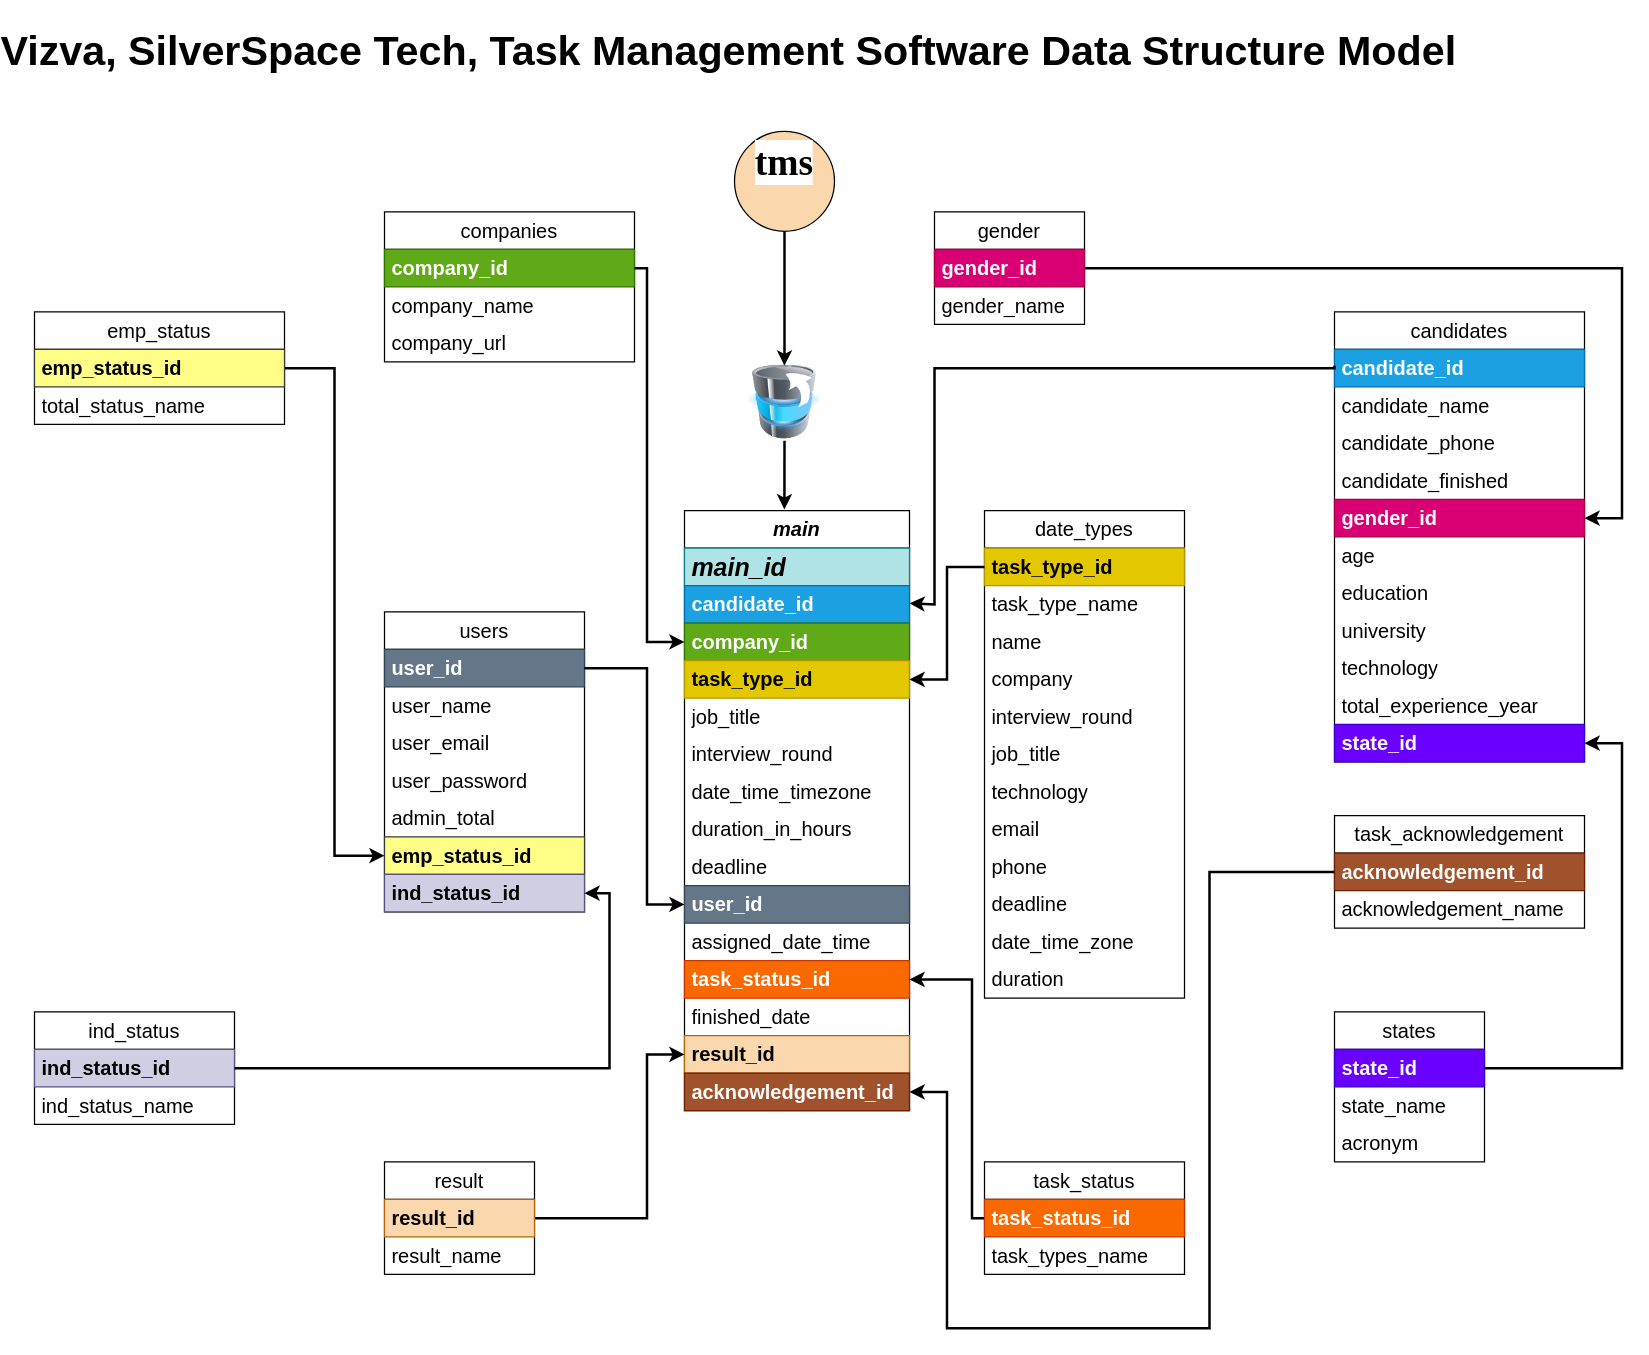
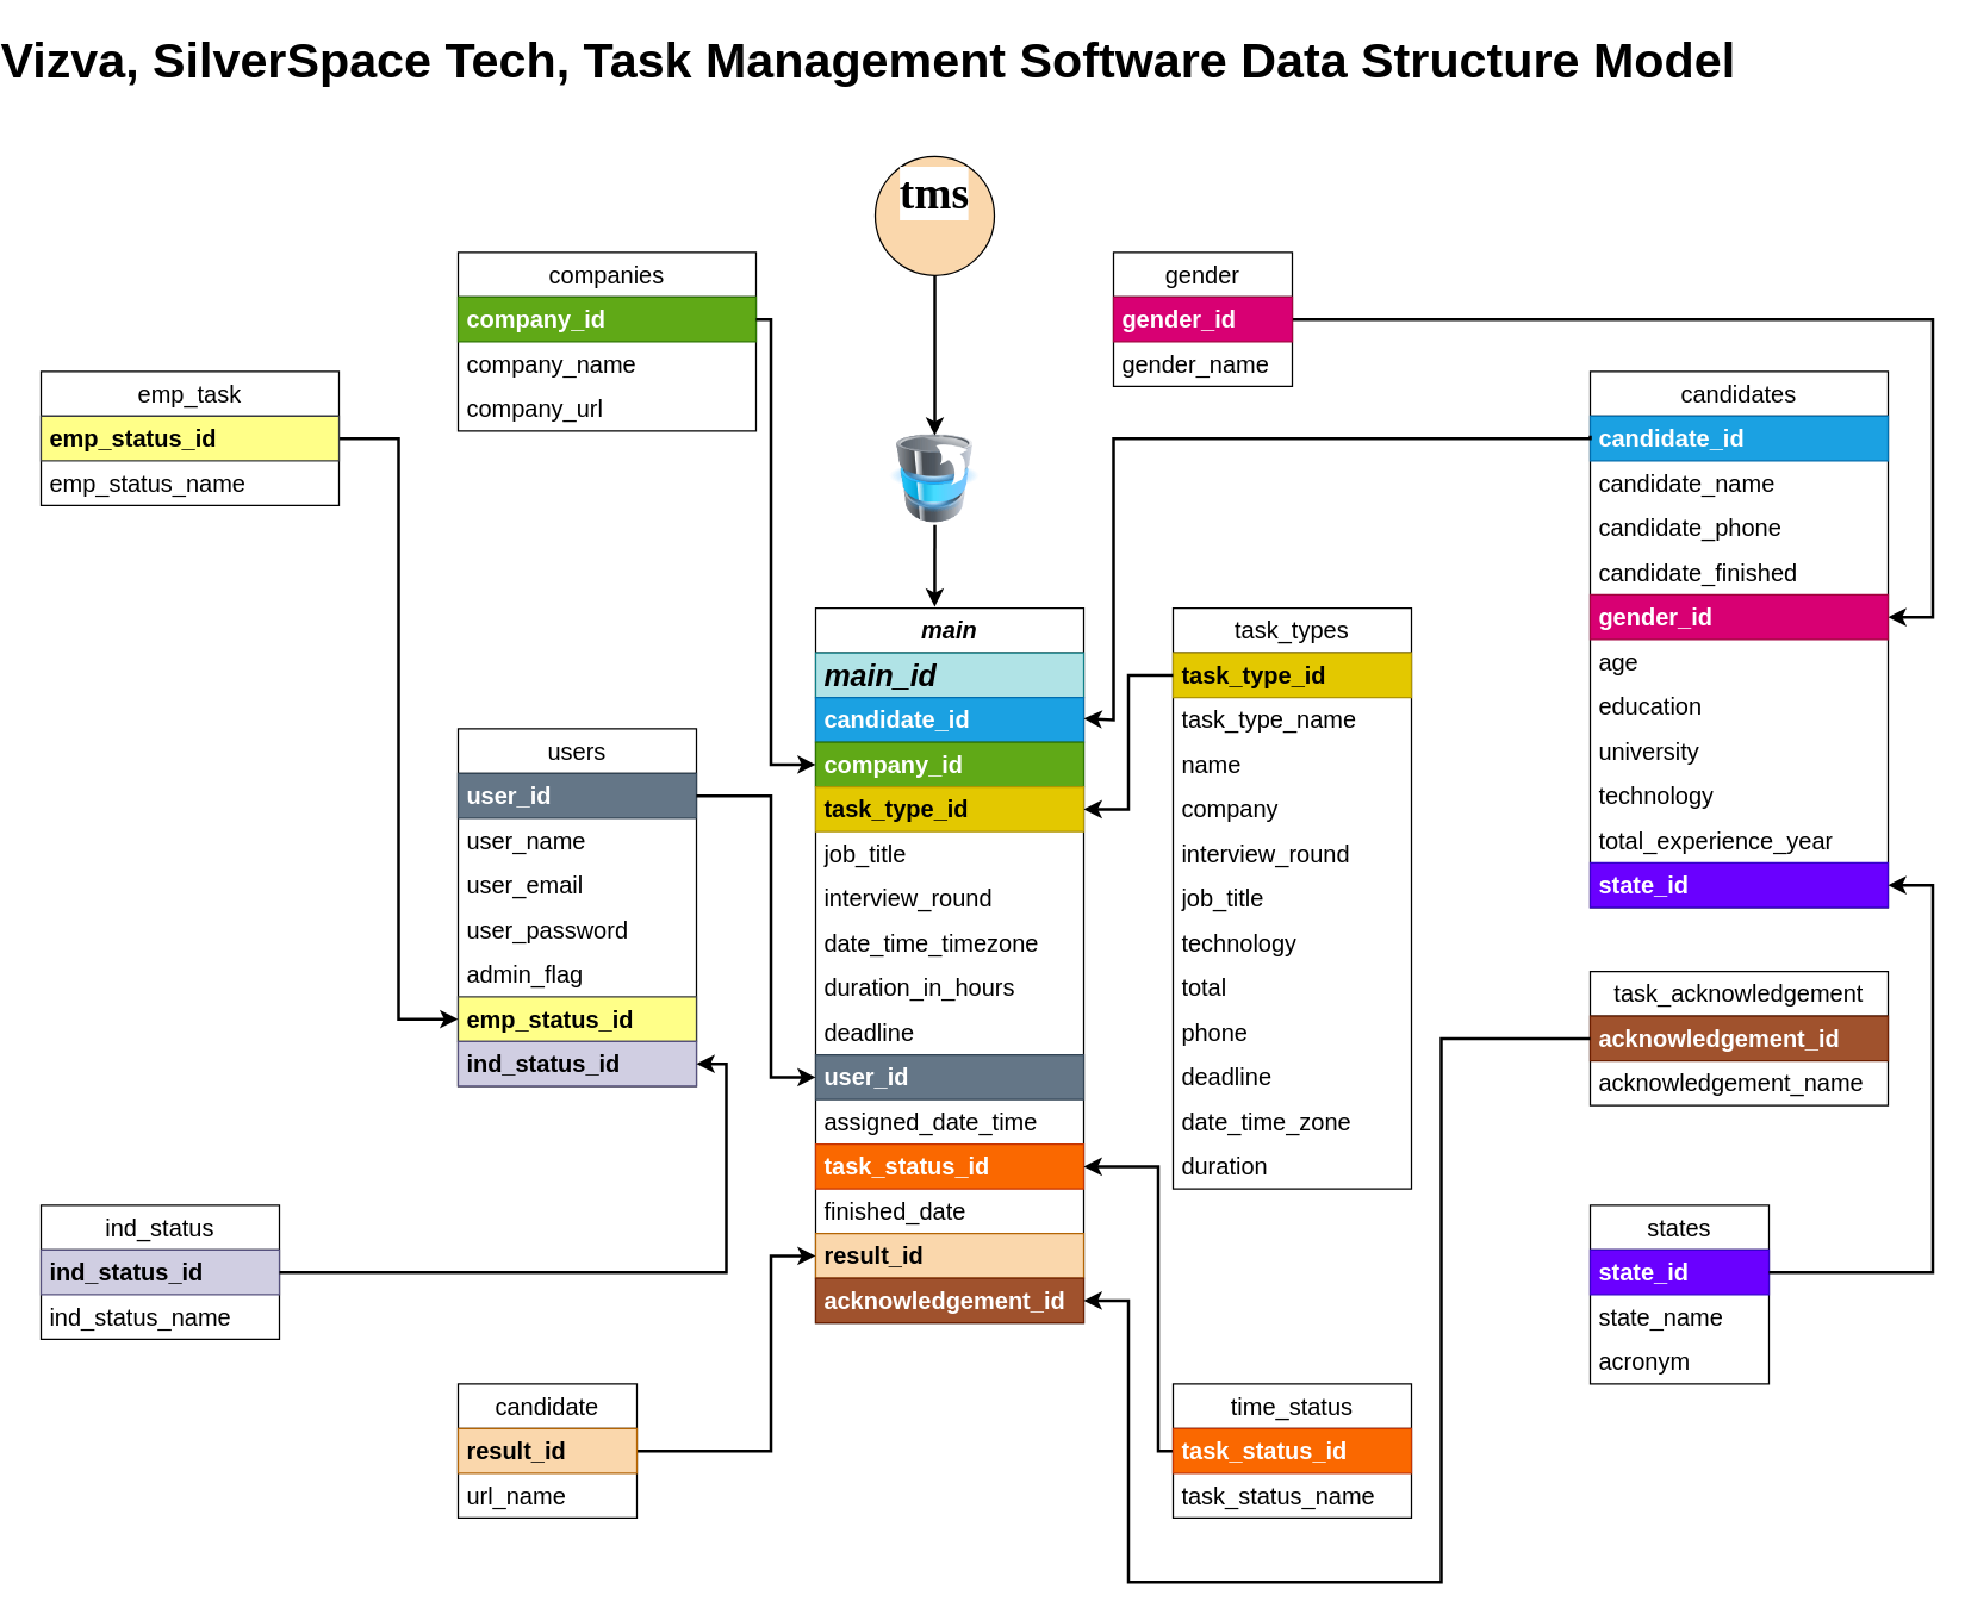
- <mxCell id="40" value="emp_status" style="swimlane;fontStyle=0;childLayout=stackLayout;horizontal=1;startSize=30;horizontalStack=0;resizeParent=1;resizeParentMax=0;resizeLast=0;collapsible=1;marginBottom=0;whiteSpace=wrap;html=1;fontSize=16;" parent="1" vertex="1"><mxGeometry x="20" y="249" width="200" height="90" as="geometry"><mxRectangle x="160" y="120" width="80" height="30" as="alternateBounds" /></mxGeometry></mxCell>
+ <mxCell id="40" value="emp_task" style="swimlane;fontStyle=0;childLayout=stackLayout;horizontal=1;startSize=30;horizontalStack=0;resizeParent=1;resizeParentMax=0;resizeLast=0;collapsible=1;marginBottom=0;whiteSpace=wrap;html=1;fontSize=16;" parent="1" vertex="1"><mxGeometry x="20" y="249" width="200" height="90" as="geometry"><mxRectangle x="160" y="120" width="80" height="30" as="alternateBounds" /></mxGeometry></mxCell>
- <mxCell id="42" value="total_status_name" style="text;strokeColor=none;fillColor=none;align=left;verticalAlign=middle;spacingLeft=4;spacingRight=4;overflow=hidden;points=[[0,0.5],[1,0.5]];portConstraint=eastwest;rotatable=0;whiteSpace=wrap;html=1;fontSize=16;" parent="40" vertex="1"><mxGeometry y="60" width="200" height="30" as="geometry" /></mxCell>
+ <mxCell id="42" value="emp_status_name" style="text;strokeColor=none;fillColor=none;align=left;verticalAlign=middle;spacingLeft=4;spacingRight=4;overflow=hidden;points=[[0,0.5],[1,0.5]];portConstraint=eastwest;rotatable=0;whiteSpace=wrap;html=1;fontSize=16;" parent="40" vertex="1"><mxGeometry y="60" width="200" height="30" as="geometry" /></mxCell>
- <mxCell id="26" value="date_types" style="swimlane;fontStyle=0;childLayout=stackLayout;horizontal=1;startSize=30;horizontalStack=0;resizeParent=1;resizeParentMax=0;resizeLast=0;collapsible=1;marginBottom=0;whiteSpace=wrap;html=1;fontSize=16;" parent="1" vertex="1"><mxGeometry x="780" y="408" width="160" height="390" as="geometry"><mxRectangle x="920" y="360" width="80" height="30" as="alternateBounds" /></mxGeometry></mxCell>
+ <mxCell id="26" value="task_types" style="swimlane;fontStyle=0;childLayout=stackLayout;horizontal=1;startSize=30;horizontalStack=0;resizeParent=1;resizeParentMax=0;resizeLast=0;collapsible=1;marginBottom=0;whiteSpace=wrap;html=1;fontSize=16;" parent="1" vertex="1"><mxGeometry x="780" y="408" width="160" height="390" as="geometry"><mxRectangle x="920" y="360" width="80" height="30" as="alternateBounds" /></mxGeometry></mxCell>
- <mxCell id="23" value="admin_total" style="text;strokeColor=none;fillColor=none;align=left;verticalAlign=middle;spacingLeft=4;spacingRight=4;overflow=hidden;points=[[0,0.5],[1,0.5]];portConstraint=eastwest;rotatable=0;whiteSpace=wrap;html=1;fontSize=16;" vertex="1" parent="18"><mxGeometry y="150" width="160" height="30" as="geometry" /></mxCell>
+ <mxCell id="23" value="admin_flag" style="text;strokeColor=none;fillColor=none;align=left;verticalAlign=middle;spacingLeft=4;spacingRight=4;overflow=hidden;points=[[0,0.5],[1,0.5]];portConstraint=eastwest;rotatable=0;whiteSpace=wrap;html=1;fontSize=16;" vertex="1" parent="18"><mxGeometry y="150" width="160" height="30" as="geometry" /></mxCell>
- <mxCell id="34" value="email" style="text;strokeColor=none;fillColor=none;align=left;verticalAlign=middle;spacingLeft=4;spacingRight=4;overflow=hidden;points=[[0,0.5],[1,0.5]];portConstraint=eastwest;rotatable=0;whiteSpace=wrap;html=1;fontSize=16;" parent="26" vertex="1"><mxGeometry y="240" width="160" height="30" as="geometry" /></mxCell>
+ <mxCell id="34" value="total" style="text;strokeColor=none;fillColor=none;align=left;verticalAlign=middle;spacingLeft=4;spacingRight=4;overflow=hidden;points=[[0,0.5],[1,0.5]];portConstraint=eastwest;rotatable=0;whiteSpace=wrap;html=1;fontSize=16;" parent="26" vertex="1"><mxGeometry y="240" width="160" height="30" as="geometry" /></mxCell>
- <mxCell id="72" value="result" style="swimlane;fontStyle=0;childLayout=stackLayout;horizontal=1;startSize=30;horizontalStack=0;resizeParent=1;resizeParentMax=0;resizeLast=0;collapsible=1;marginBottom=0;whiteSpace=wrap;html=1;fontSize=16;" parent="1" vertex="1"><mxGeometry x="300" y="929" width="120" height="90" as="geometry"><mxRectangle x="360" y="760" width="80" height="30" as="alternateBounds" /></mxGeometry></mxCell>
+ <mxCell id="72" value="candidate" style="swimlane;fontStyle=0;childLayout=stackLayout;horizontal=1;startSize=30;horizontalStack=0;resizeParent=1;resizeParentMax=0;resizeLast=0;collapsible=1;marginBottom=0;whiteSpace=wrap;html=1;fontSize=16;" parent="1" vertex="1"><mxGeometry x="300" y="929" width="120" height="90" as="geometry"><mxRectangle x="360" y="760" width="80" height="30" as="alternateBounds" /></mxGeometry></mxCell>
- <mxCell id="68" value="task_status" style="swimlane;fontStyle=0;childLayout=stackLayout;horizontal=1;startSize=30;horizontalStack=0;resizeParent=1;resizeParentMax=0;resizeLast=0;collapsible=1;marginBottom=0;whiteSpace=wrap;html=1;fontSize=16;" parent="1" vertex="1"><mxGeometry x="780" y="929" width="160" height="90" as="geometry"><mxRectangle x="680" y="920" width="80" height="30" as="alternateBounds" /></mxGeometry></mxCell>
+ <mxCell id="68" value="time_status" style="swimlane;fontStyle=0;childLayout=stackLayout;horizontal=1;startSize=30;horizontalStack=0;resizeParent=1;resizeParentMax=0;resizeLast=0;collapsible=1;marginBottom=0;whiteSpace=wrap;html=1;fontSize=16;" parent="1" vertex="1"><mxGeometry x="780" y="929" width="160" height="90" as="geometry"><mxRectangle x="680" y="920" width="80" height="30" as="alternateBounds" /></mxGeometry></mxCell>
- <mxCell id="74" value="result_name" style="text;strokeColor=none;fillColor=none;align=left;verticalAlign=middle;spacingLeft=4;spacingRight=4;overflow=hidden;points=[[0,0.5],[1,0.5]];portConstraint=eastwest;rotatable=0;whiteSpace=wrap;html=1;fontSize=16;" parent="72" vertex="1"><mxGeometry y="60" width="120" height="30" as="geometry" /></mxCell>
+ <mxCell id="74" value="url_name" style="text;strokeColor=none;fillColor=none;align=left;verticalAlign=middle;spacingLeft=4;spacingRight=4;overflow=hidden;points=[[0,0.5],[1,0.5]];portConstraint=eastwest;rotatable=0;whiteSpace=wrap;html=1;fontSize=16;" parent="72" vertex="1"><mxGeometry y="60" width="120" height="30" as="geometry" /></mxCell>
- <mxCell id="70" value="task_types_name" style="text;strokeColor=none;fillColor=none;align=left;verticalAlign=middle;spacingLeft=4;spacingRight=4;overflow=hidden;points=[[0,0.5],[1,0.5]];portConstraint=eastwest;rotatable=0;whiteSpace=wrap;html=1;fontSize=16;" parent="68" vertex="1"><mxGeometry y="60" width="160" height="30" as="geometry" /></mxCell>
+ <mxCell id="70" value="task_status_name" style="text;strokeColor=none;fillColor=none;align=left;verticalAlign=middle;spacingLeft=4;spacingRight=4;overflow=hidden;points=[[0,0.5],[1,0.5]];portConstraint=eastwest;rotatable=0;whiteSpace=wrap;html=1;fontSize=16;" parent="68" vertex="1"><mxGeometry y="60" width="160" height="30" as="geometry" /></mxCell>
